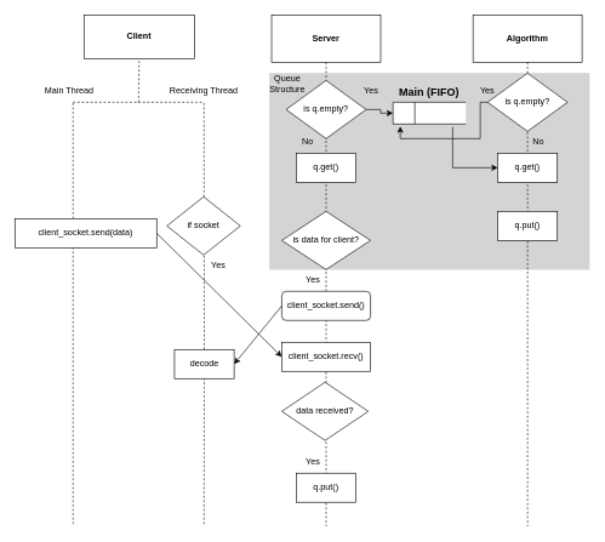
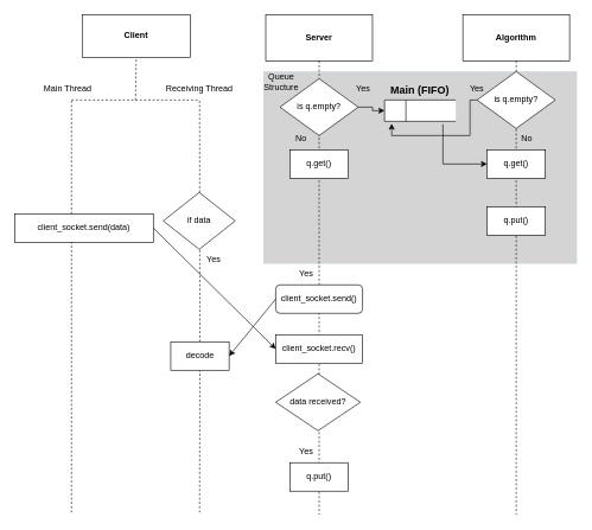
- <mxCell id="34" value="if socket" style="rhombus;whiteSpace=wrap;html=1;" vertex="1" parent="1"><mxGeometry x="229" y="270" width="101" height="80" as="geometry" /></mxCell>
+ <mxCell id="34" value="if data" style="rhombus;whiteSpace=wrap;html=1;" vertex="1" parent="1"><mxGeometry x="229" y="270" width="101" height="80" as="geometry" /></mxCell>
- <mxCell id="15" value="is data for client?" style="rhombus;whiteSpace=wrap;html=1;" vertex="1" parent="1"><mxGeometry x="387" y="290" width="122" height="80" as="geometry" /></mxCell>
